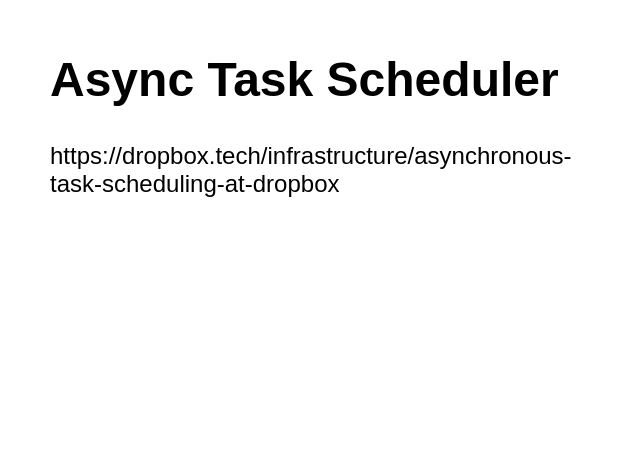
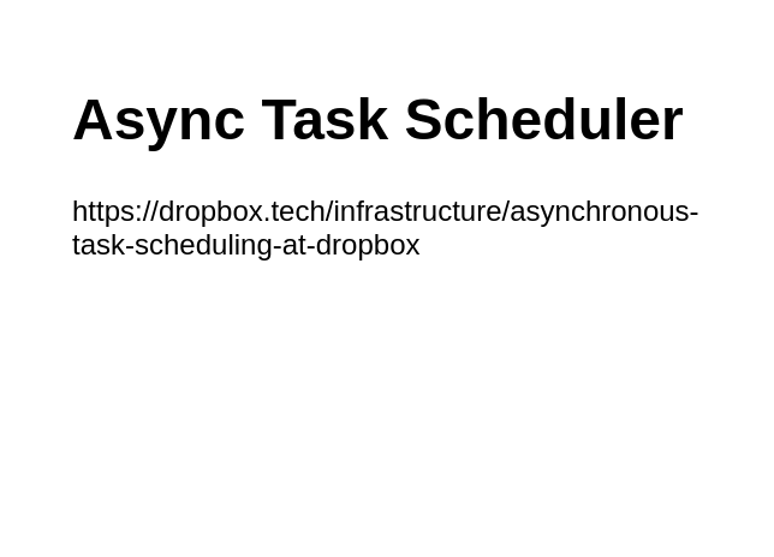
- <mxCell id="2" value="&lt;h1&gt;Async Task Scheduler&lt;/h1&gt;&lt;p&gt;https://dropbox.tech/infrastructure/asynchronous-task-scheduling-at-dropbox&lt;/p&gt;" style="text;html=1;strokeColor=none;fillColor=none;spacing=5;spacingTop=-20;whiteSpace=wrap;overflow=hidden;rounded=0;" vertex="1" parent="1"><mxGeometry x="20" y="20" width="280" height="190" as="geometry" /></mxCell>
+ <mxCell id="2" value="&lt;h1&gt;Async Task Scheduler&lt;/h1&gt;&lt;p&gt;https://dropbox.tech/infrastructure/asynchronous-task-scheduling-at-dropbox&lt;/p&gt;" style="text;html=1;strokeColor=none;fillColor=none;spacing=5;spacingTop=-20;whiteSpace=wrap;overflow=hidden;rounded=0;" vertex="1" parent="1"><mxGeometry x="25" y="30" width="280" height="190" as="geometry" /></mxCell>
